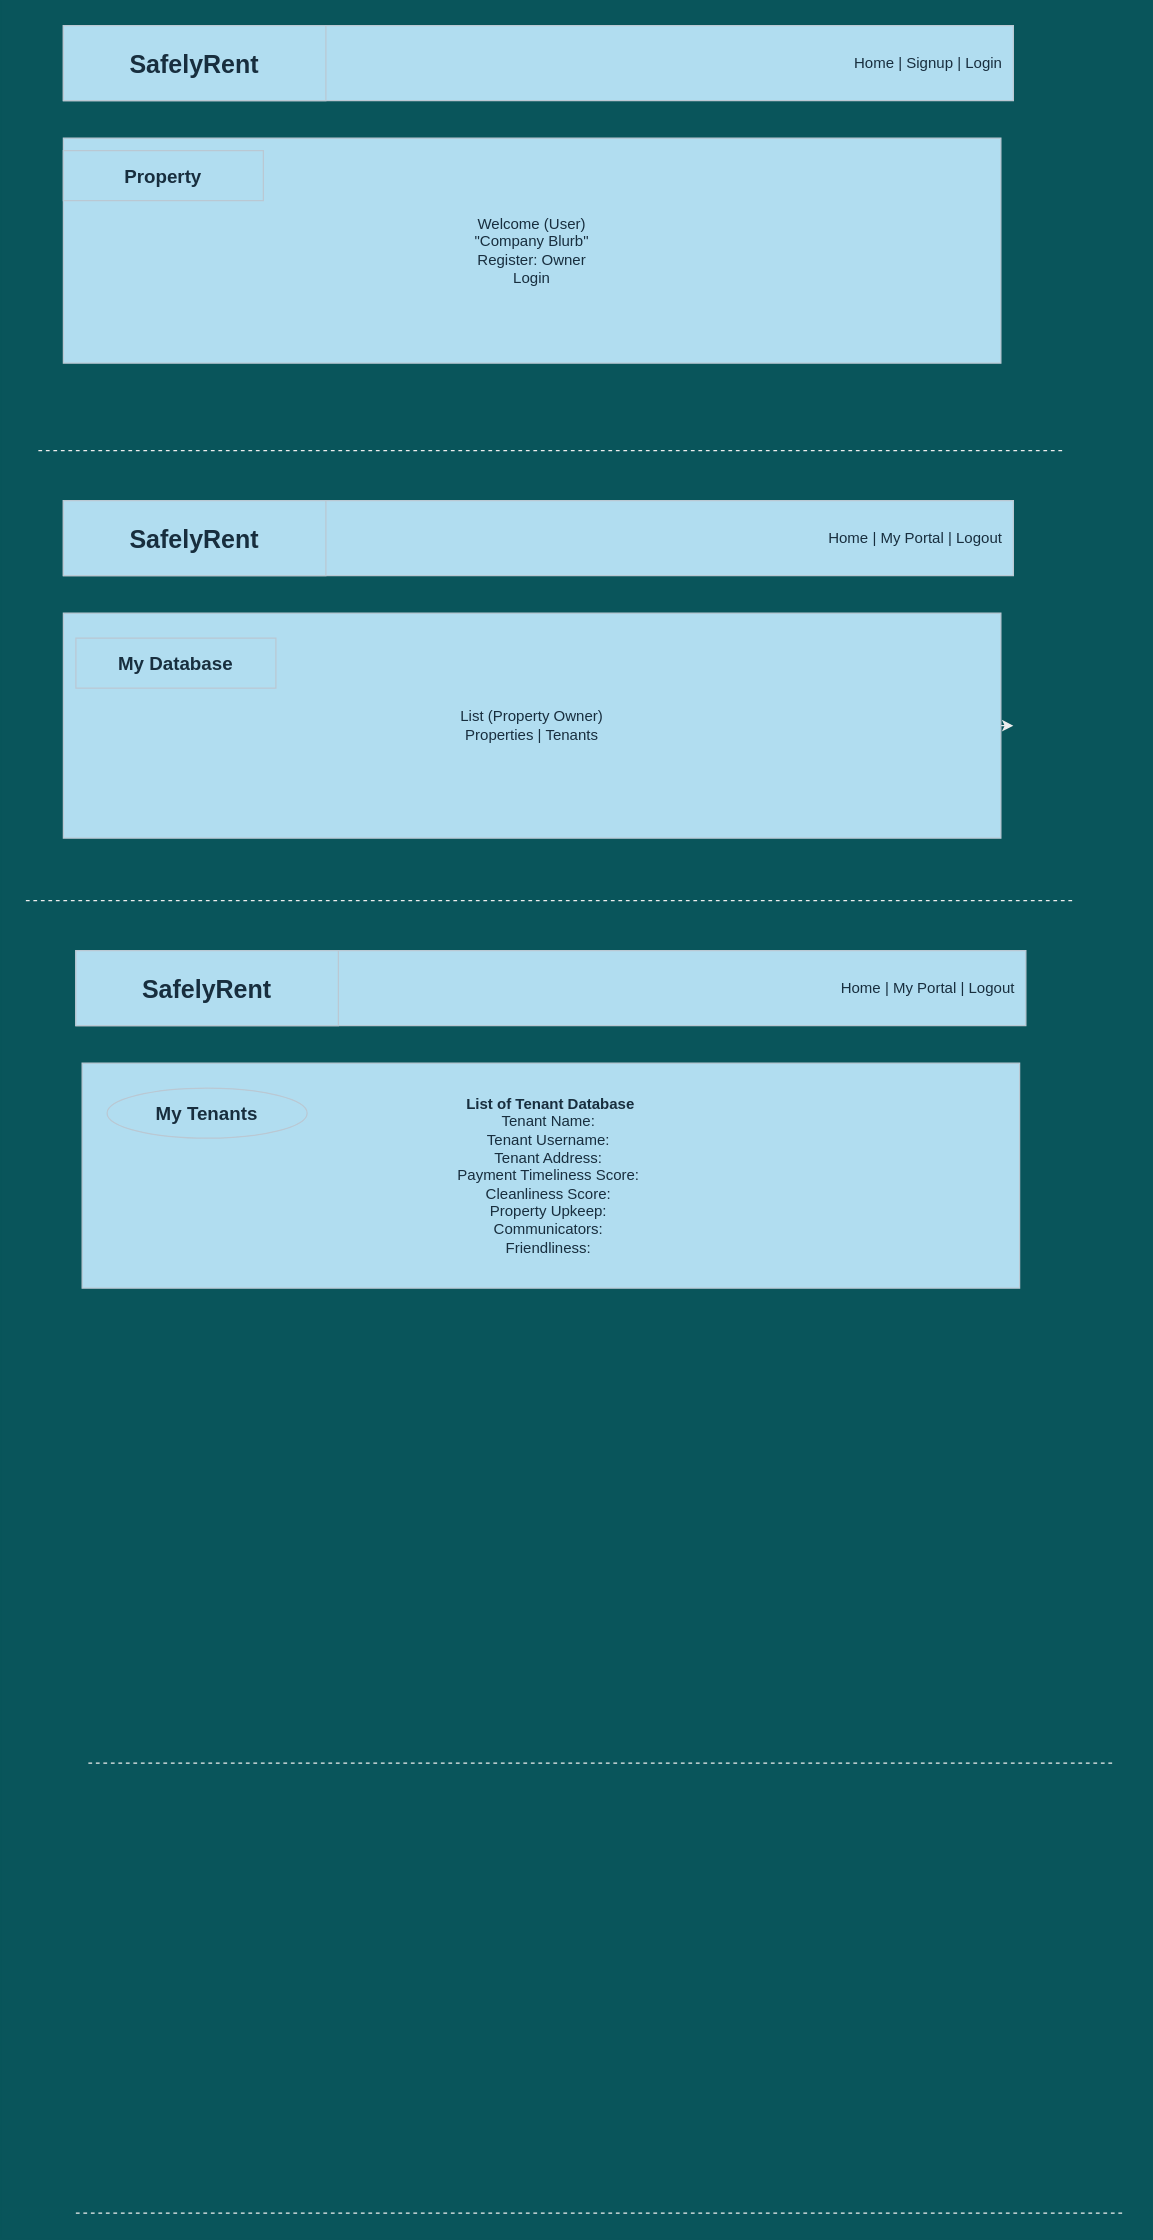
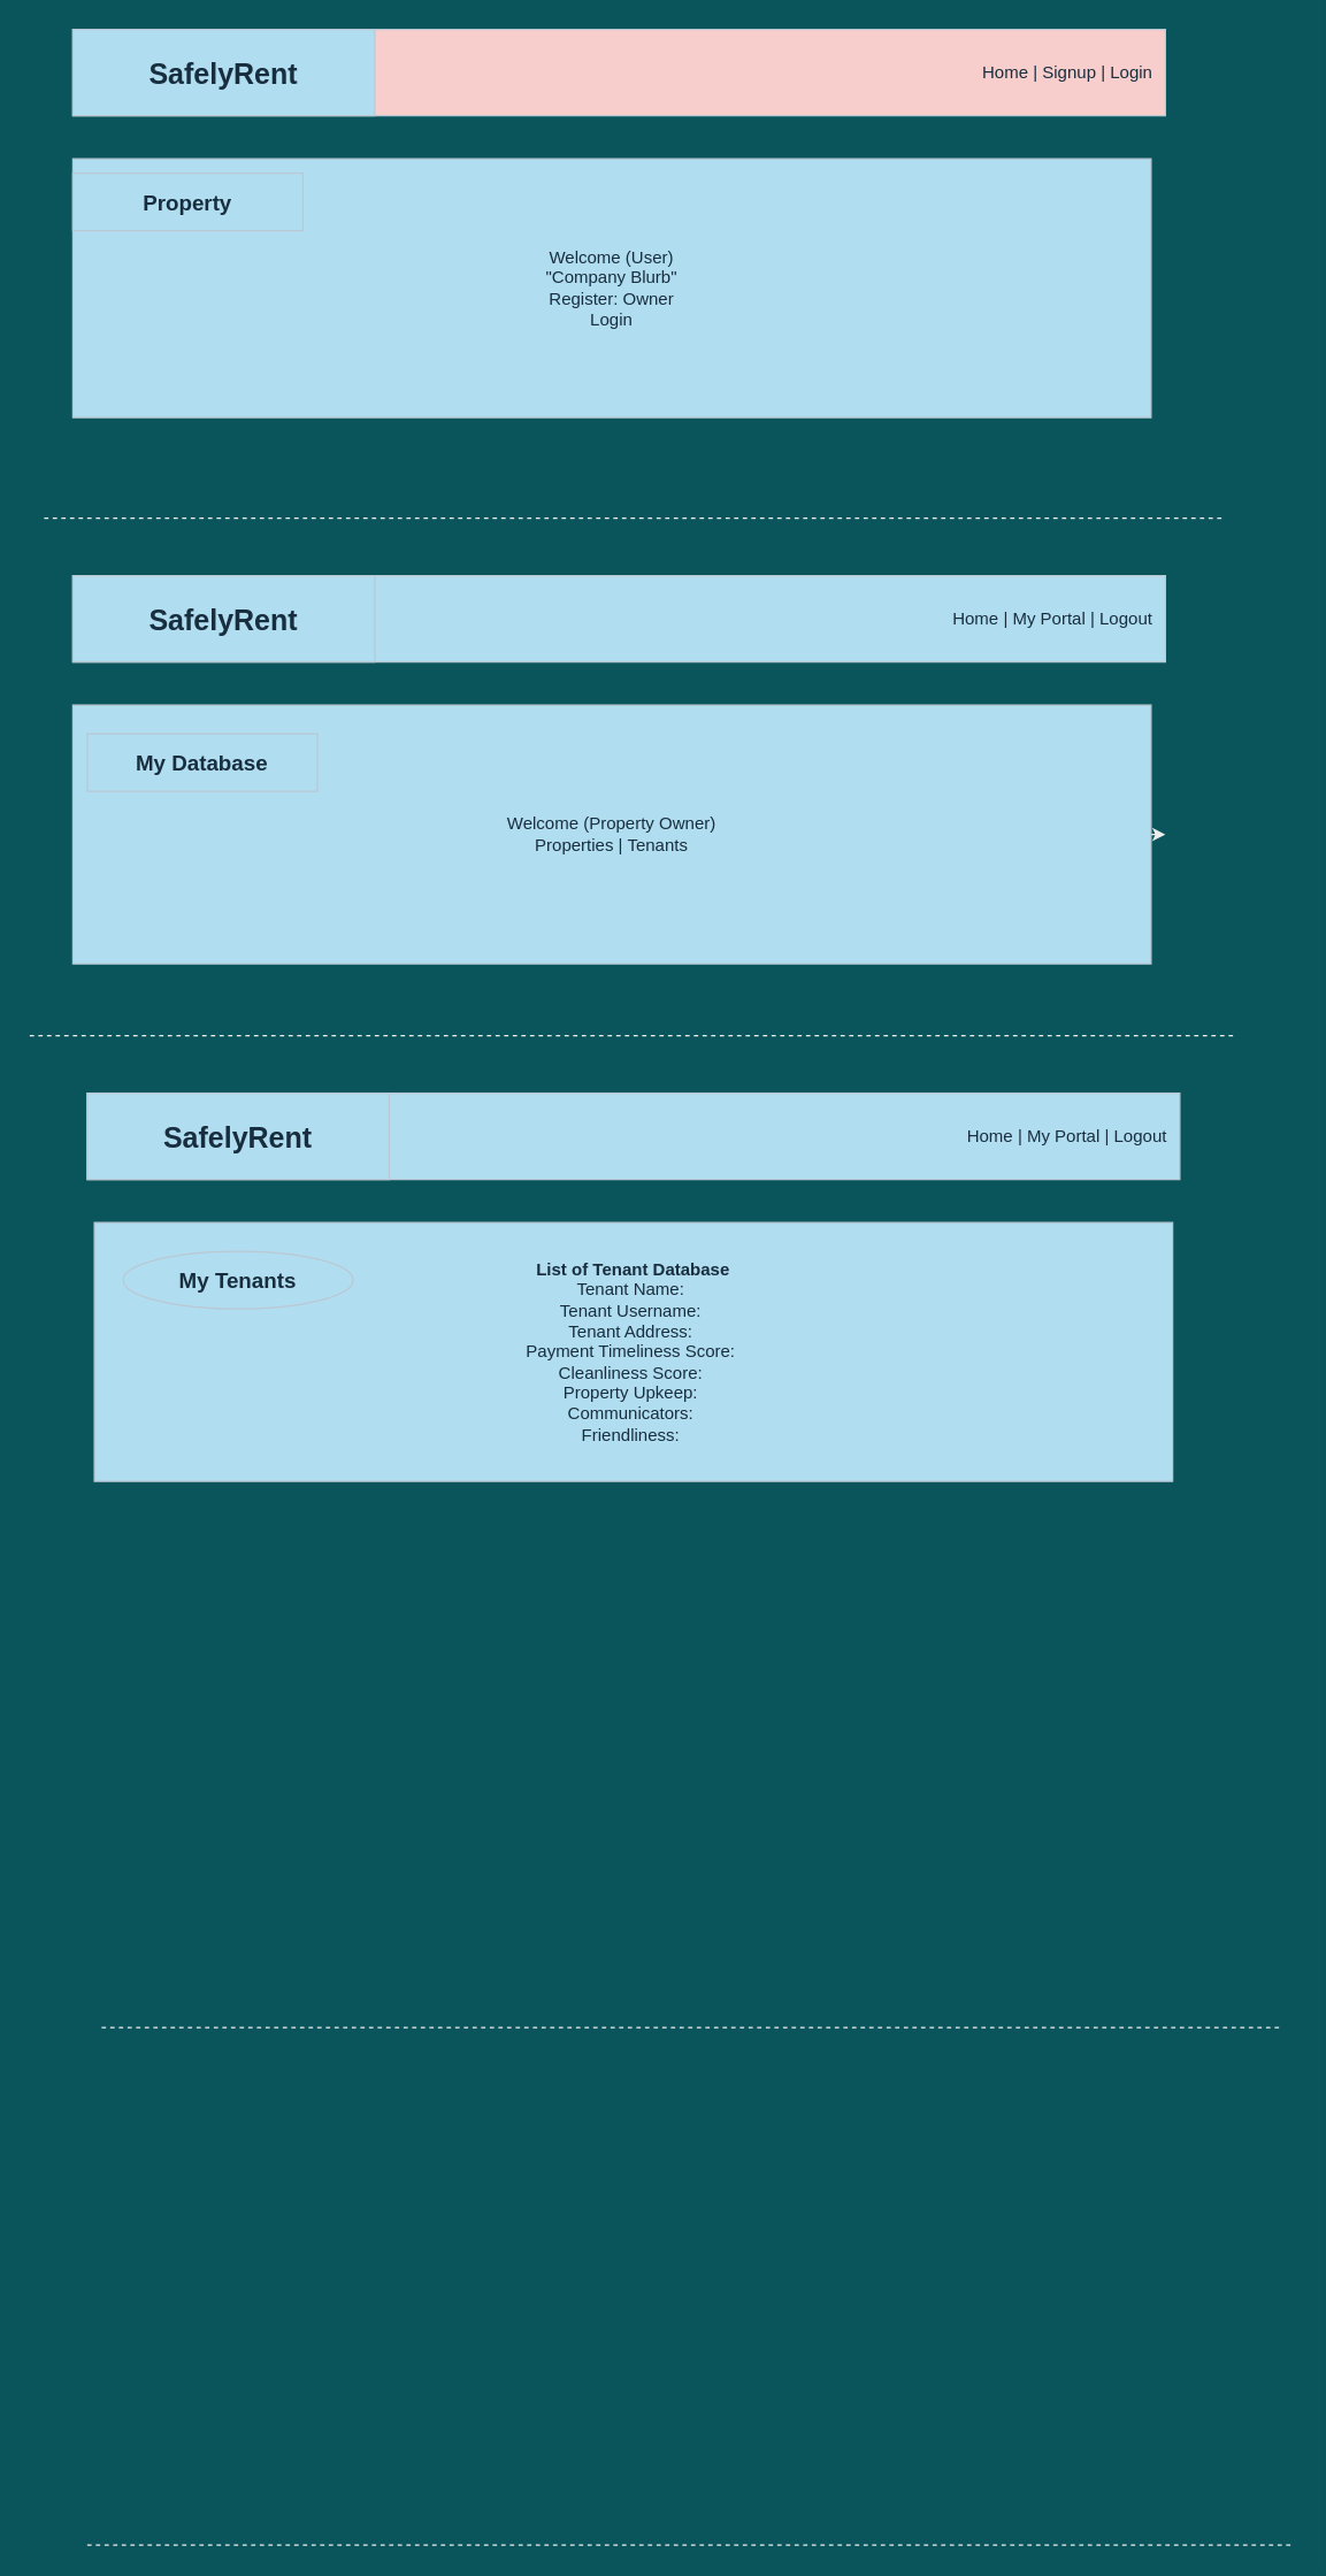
- <mxCell id="2" value="Home | Signup | Login&amp;nbsp;&amp;nbsp;" style="whiteSpace=wrap;html=1;align=right;fillColor=#B1DDF0;strokeColor=#BAC8D3;fontColor=#182E3E;" vertex="1" parent="1"><mxGeometry x="50" y="20" width="760" height="60" as="geometry" /></mxCell>
+ <mxCell id="2" value="Home | Signup | Login&amp;nbsp;&amp;nbsp;" style="whiteSpace=wrap;html=1;align=right;fillColor=#f8cecc;strokeColor=#BAC8D3;fontColor=#182E3E;" vertex="1" parent="1"><mxGeometry x="50" y="20" width="760" height="60" as="geometry" /></mxCell>
- <mxCell id="9" value="List (Property Owner)&lt;br&gt;Properties | Tenants" style="whiteSpace=wrap;html=1;fillColor=#B1DDF0;strokeColor=#BAC8D3;fontColor=#182E3E;" vertex="1" parent="1"><mxGeometry x="50" y="490" width="750" height="180" as="geometry" /></mxCell>
+ <mxCell id="9" value="Welcome (Property Owner)&lt;br&gt;Properties | Tenants" style="whiteSpace=wrap;html=1;fillColor=#B1DDF0;strokeColor=#BAC8D3;fontColor=#182E3E;" vertex="1" parent="1"><mxGeometry x="50" y="490" width="750" height="180" as="geometry" /></mxCell>
